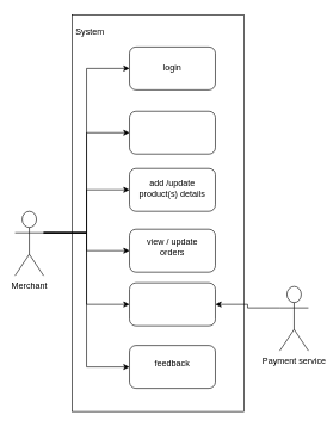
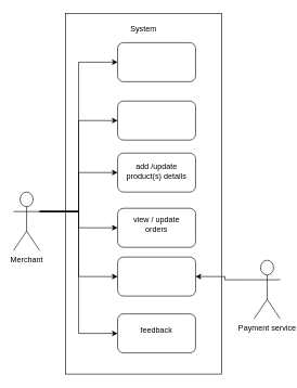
- <mxCell id="20" value="System" style="text;html=1;strokeColor=none;fillColor=none;align=center;verticalAlign=middle;whiteSpace=wrap;rounded=0;" parent="1" vertex="1"><mxGeometry x="105" y="35" width="40" height="20" as="geometry" /></mxCell>
+ <mxCell id="20" value="System" style="text;html=1;strokeColor=none;fillColor=none;align=center;verticalAlign=middle;whiteSpace=wrap;rounded=0;" parent="1" vertex="1"><mxGeometry x="200" y="35" width="40" height="20" as="geometry" /></mxCell>
- <mxCell id="22" value="login" style="text;html=1;strokeColor=none;fillColor=none;align=center;verticalAlign=middle;whiteSpace=wrap;rounded=0;" parent="1" vertex="1"><mxGeometry x="190" y="75.167" width="100" height="40" as="geometry" /></mxCell>
